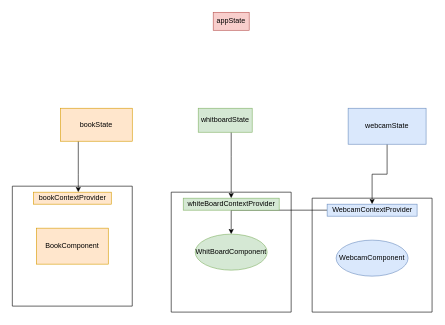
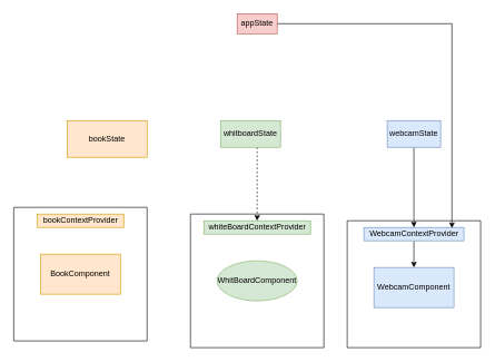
+ <mxCell id="18" style="edgeStyle=orthogonalEdgeStyle;rounded=0;orthogonalLoop=1;jettySize=auto;html=1;entryX=0.88;entryY=0.05;entryDx=0;entryDy=0;entryPerimeter=0;" edge="1" parent="1" source="19" target="13"><mxGeometry relative="1" as="geometry" /></mxCell>
- <mxCell id="7" value="webcamState&lt;br&gt;" style="text;html=1;strokeColor=#6c8ebf;fillColor=#dae8fc;align=center;verticalAlign=middle;whiteSpace=wrap;rounded=0;" vertex="1" parent="1"><mxGeometry x="580" y="180" width="130" height="60" as="geometry" /></mxCell>
+ <mxCell id="7" value="webcamState&lt;br&gt;" style="text;html=1;strokeColor=#6c8ebf;fillColor=#dae8fc;align=center;verticalAlign=middle;whiteSpace=wrap;rounded=0;" vertex="1" parent="1"><mxGeometry x="580" y="180" width="80" height="40" as="geometry" /></mxCell>
- <mxCell id="4" style="edgeStyle=orthogonalEdgeStyle;rounded=0;orthogonalLoop=1;jettySize=auto;html=1;" edge="1" parent="1" source="5" target="16"><mxGeometry relative="1" as="geometry"><Array as="points"><mxPoint x="385" y="260" /><mxPoint x="385" y="260" /></Array></mxGeometry></mxCell>
+ <mxCell id="4" style="edgeStyle=orthogonalEdgeStyle;rounded=0;orthogonalLoop=1;jettySize=auto;html=1;dashed=1;" edge="1" parent="1" source="5" target="16"><mxGeometry relative="1" as="geometry"><Array as="points"><mxPoint x="385" y="260" /><mxPoint x="385" y="260" /></Array></mxGeometry></mxCell>
- <mxCell id="2" style="edgeStyle=orthogonalEdgeStyle;rounded=0;orthogonalLoop=1;jettySize=auto;html=1;" edge="1" parent="1" source="3" target="9"><mxGeometry relative="1" as="geometry"><Array as="points"><mxPoint x="130" y="290" /><mxPoint x="130" y="290" /></Array></mxGeometry></mxCell>
- <mxCell id="12" style="edgeStyle=orthogonalEdgeStyle;rounded=0;orthogonalLoop=1;jettySize=auto;html=1;" edge="1" parent="11" source="13" target="17"><mxGeometry relative="1" as="geometry" /></mxCell>
+ <mxCell id="12" style="edgeStyle=orthogonalEdgeStyle;rounded=0;orthogonalLoop=1;jettySize=auto;html=1;entryX=0.5;entryY=0;entryDx=0;entryDy=0;" edge="1" parent="11" source="13" target="14"><mxGeometry relative="1" as="geometry" /></mxCell>
- <mxCell id="14" value="WebcamComponent" style="ellipse;whiteSpace=wrap;html=1;fillColor=#dae8fc;strokeColor=#6c8ebf;" vertex="1" parent="11"><mxGeometry x="40" y="70" width="120" height="60" as="geometry" /></mxCell>
+ <mxCell id="14" value="WebcamComponent" style="rounded=0;whiteSpace=wrap;html=1;fillColor=#dae8fc;strokeColor=#6c8ebf;" vertex="1" parent="11"><mxGeometry x="40" y="70" width="120" height="60" as="geometry" /></mxCell>
